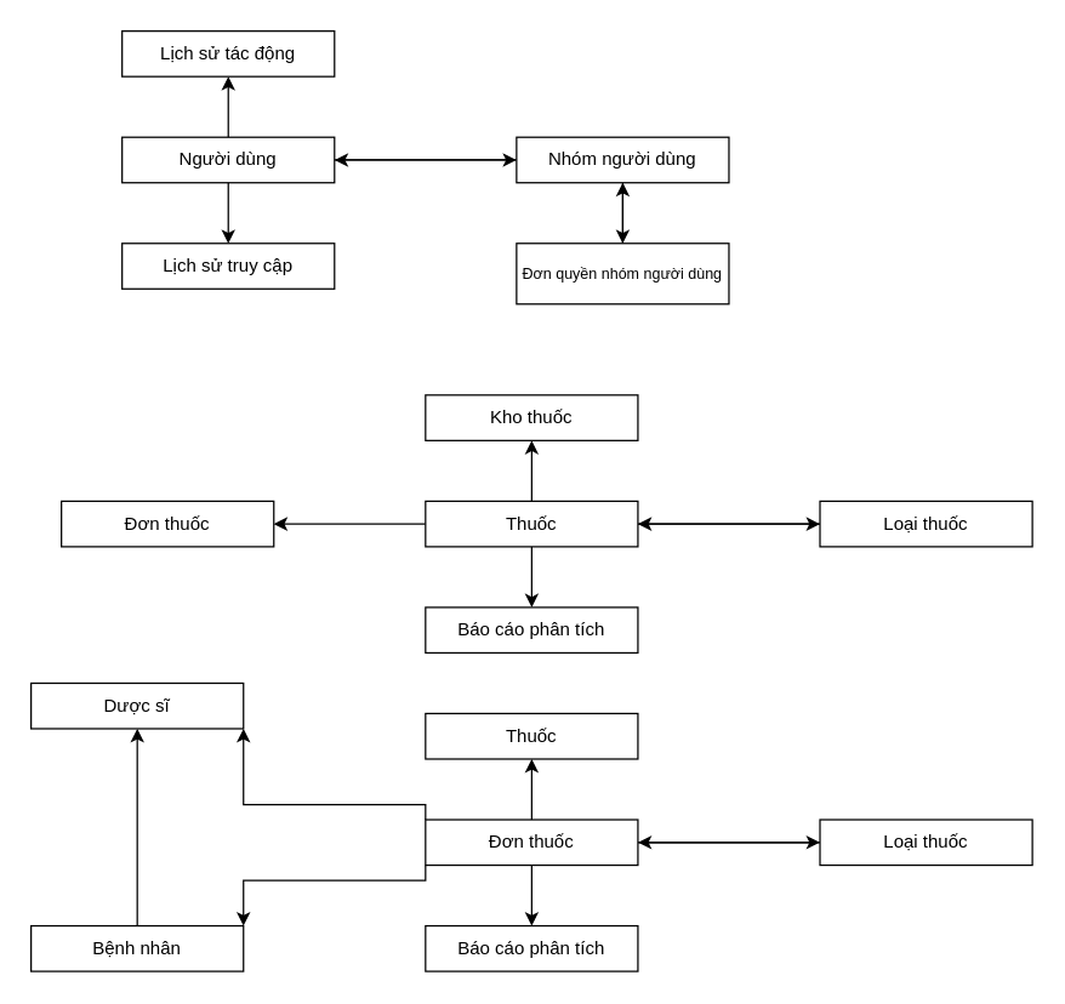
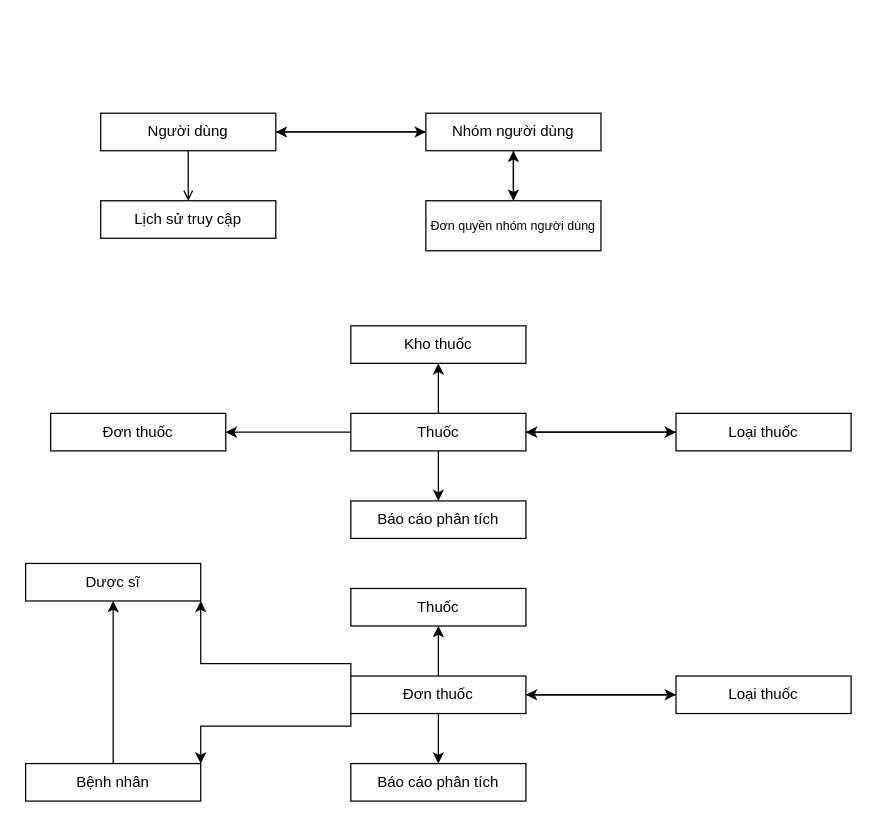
- <mxCell id="9" value="Lịch sử tác động" style="rounded=0;whiteSpace=wrap;html=1;" vertex="1" parent="1"><mxGeometry x="80" y="20" width="140" height="30" as="geometry" /></mxCell>
- <mxCell id="2" style="edgeStyle=orthogonalEdgeStyle;rounded=0;orthogonalLoop=1;jettySize=auto;html=1;exitX=0.5;exitY=0;exitDx=0;exitDy=0;entryX=0.5;entryY=1;entryDx=0;entryDy=0;" edge="1" parent="1" source="5" target="9"><mxGeometry relative="1" as="geometry" /></mxCell>
- <mxCell id="3" style="edgeStyle=orthogonalEdgeStyle;rounded=0;orthogonalLoop=1;jettySize=auto;html=1;exitX=0.5;exitY=1;exitDx=0;exitDy=0;entryX=0.5;entryY=0;entryDx=0;entryDy=0;" edge="1" parent="1" source="5" target="6"><mxGeometry relative="1" as="geometry" /></mxCell>
+ <mxCell id="3" style="edgeStyle=orthogonalEdgeStyle;rounded=0;orthogonalLoop=1;jettySize=auto;html=1;exitX=0.5;exitY=1;exitDx=0;exitDy=0;entryX=0.5;entryY=0;entryDx=0;entryDy=0;endArrow=open;" edge="1" parent="1" source="5" target="6"><mxGeometry relative="1" as="geometry" /></mxCell>
